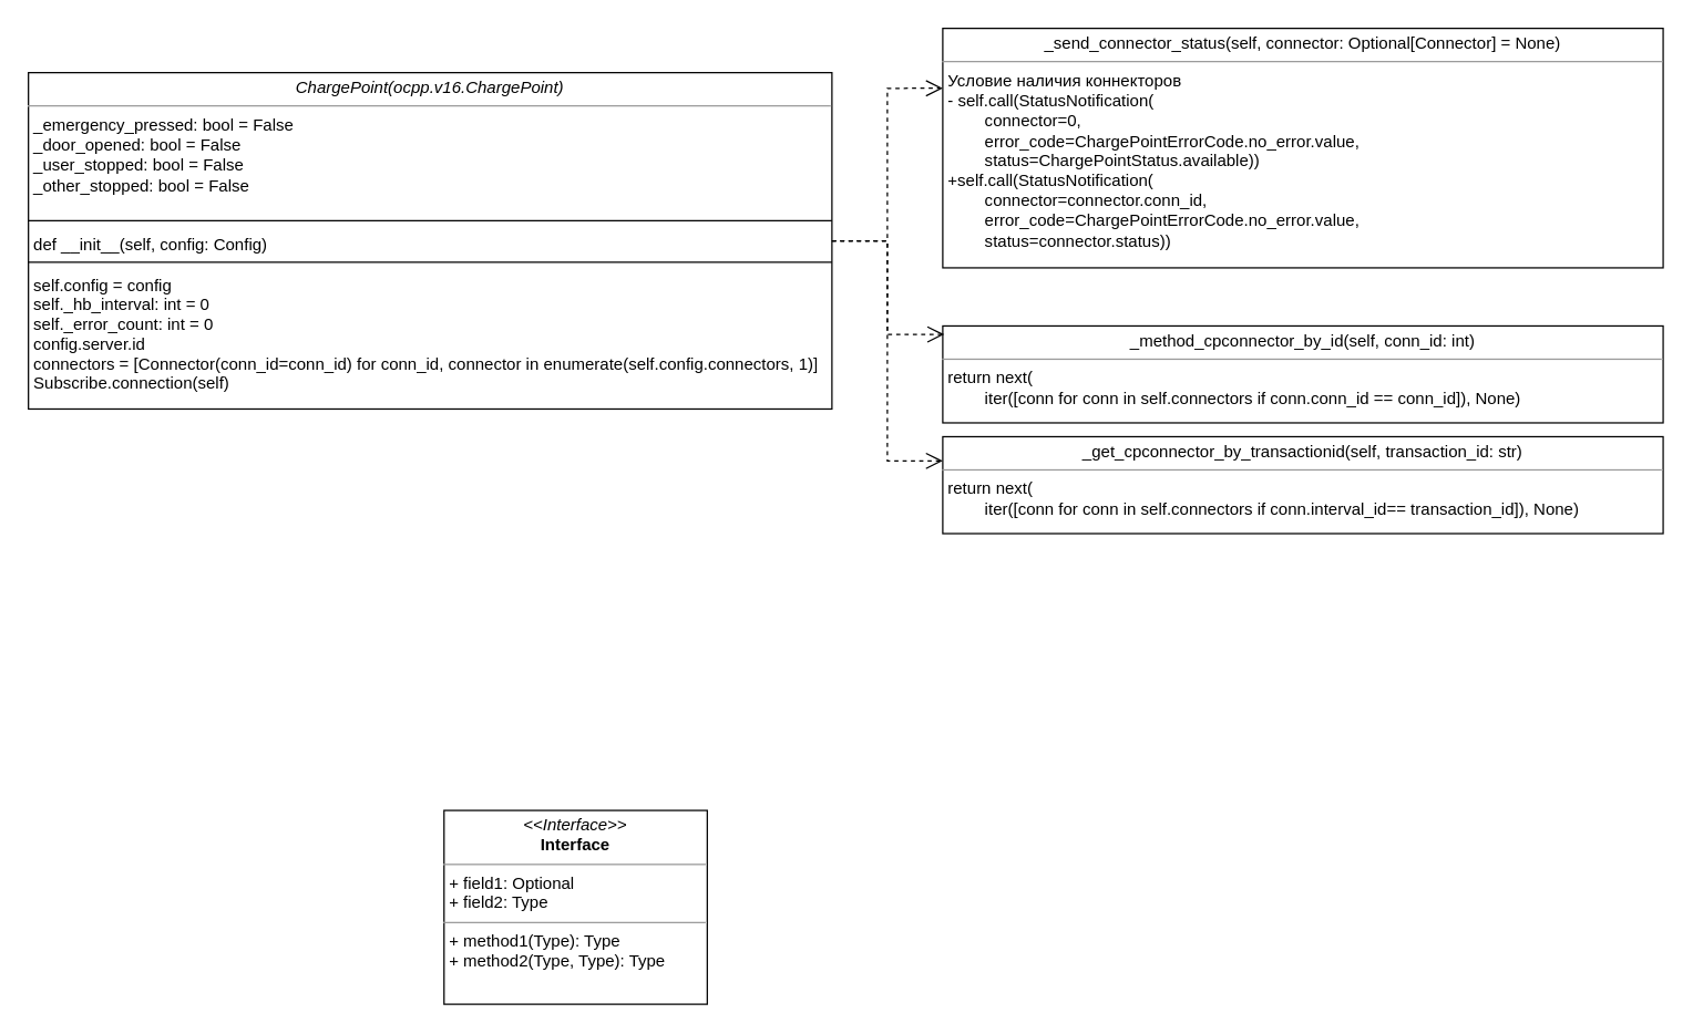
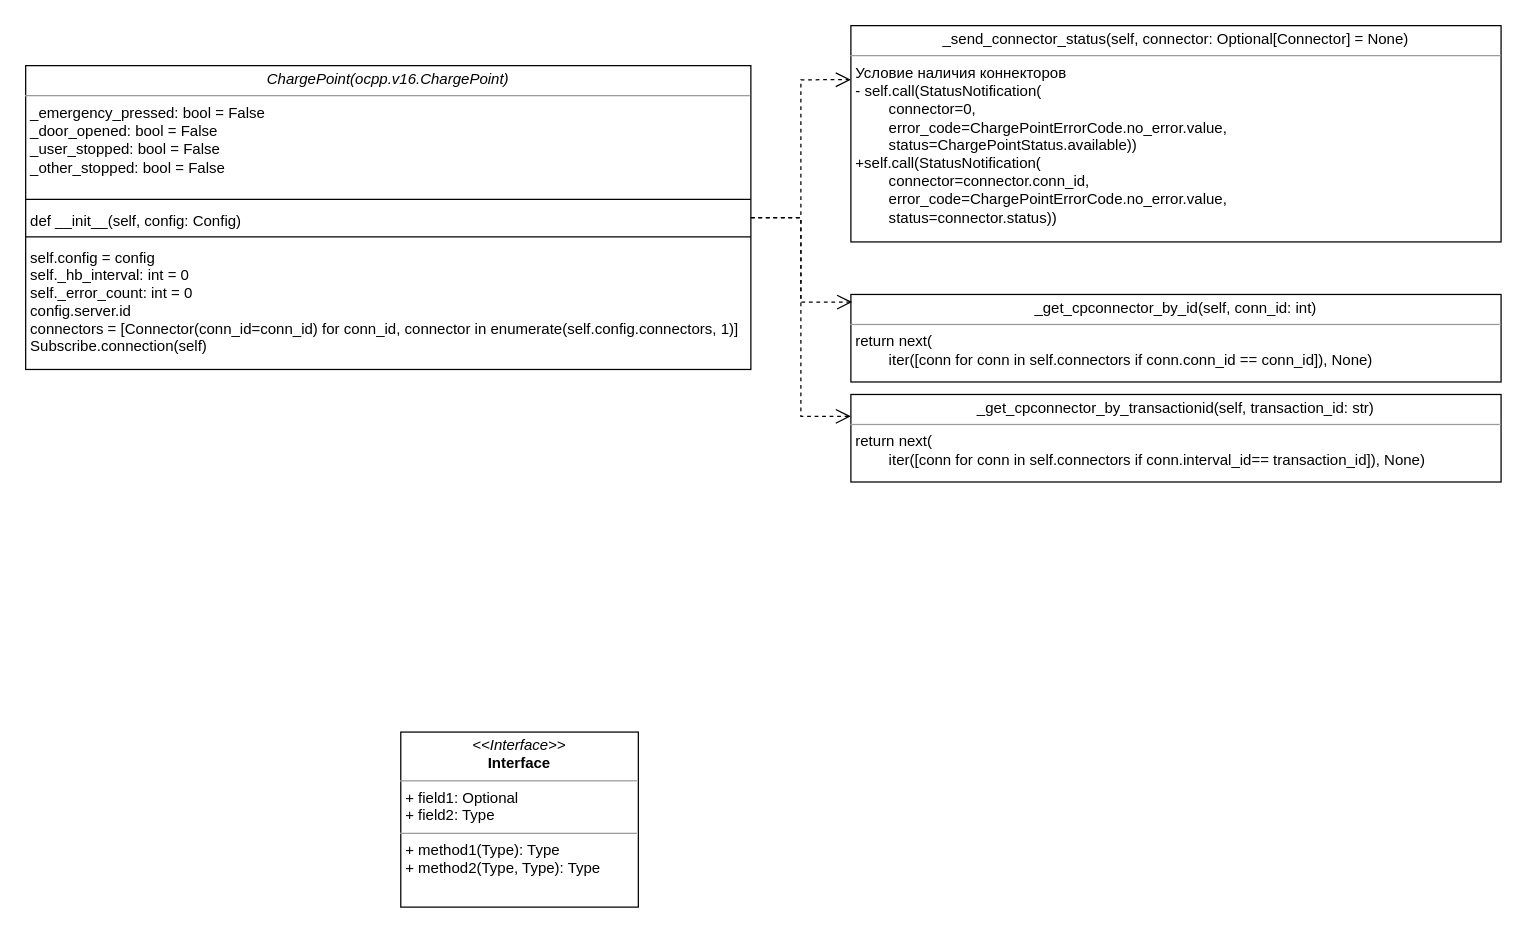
- <mxCell id="9" value="&lt;p style=&quot;margin:0px;margin-top:4px;text-align:center;&quot;&gt;_method_cpconnector_by_id(self, conn_id: int)&lt;/p&gt;&lt;hr size=&quot;1&quot;&gt;&lt;p style=&quot;margin:0px;margin-left:4px;&quot;&gt;return next(&lt;/p&gt;&lt;p style=&quot;margin:0px;margin-left:4px;&quot;&gt;&lt;span style=&quot;white-space: pre;&quot;&gt;&#09;&lt;/span&gt;iter([conn for conn in self.connectors if conn.conn_id == conn_id]), None)&lt;br&gt;&lt;/p&gt;&lt;p style=&quot;margin:0px;margin-left:4px;&quot;&gt;&lt;br&gt;&lt;/p&gt;" style="verticalAlign=top;align=left;overflow=fill;fontSize=12;fontFamily=Helvetica;html=1;rounded=0;shadow=0;comic=0;labelBackgroundColor=none;strokeWidth=1" vertex="1" parent="1"><mxGeometry x="680" y="235" width="520" height="70" as="geometry" /></mxCell>
+ <mxCell id="9" value="&lt;p style=&quot;margin:0px;margin-top:4px;text-align:center;&quot;&gt;_get_cpconnector_by_id(self, conn_id: int)&lt;/p&gt;&lt;hr size=&quot;1&quot;&gt;&lt;p style=&quot;margin:0px;margin-left:4px;&quot;&gt;return next(&lt;/p&gt;&lt;p style=&quot;margin:0px;margin-left:4px;&quot;&gt;&lt;span style=&quot;white-space: pre;&quot;&gt;&#09;&lt;/span&gt;iter([conn for conn in self.connectors if conn.conn_id == conn_id]), None)&lt;br&gt;&lt;/p&gt;&lt;p style=&quot;margin:0px;margin-left:4px;&quot;&gt;&lt;br&gt;&lt;/p&gt;" style="verticalAlign=top;align=left;overflow=fill;fontSize=12;fontFamily=Helvetica;html=1;rounded=0;shadow=0;comic=0;labelBackgroundColor=none;strokeWidth=1" vertex="1" parent="1"><mxGeometry x="680" y="235" width="520" height="70" as="geometry" /></mxCell>
